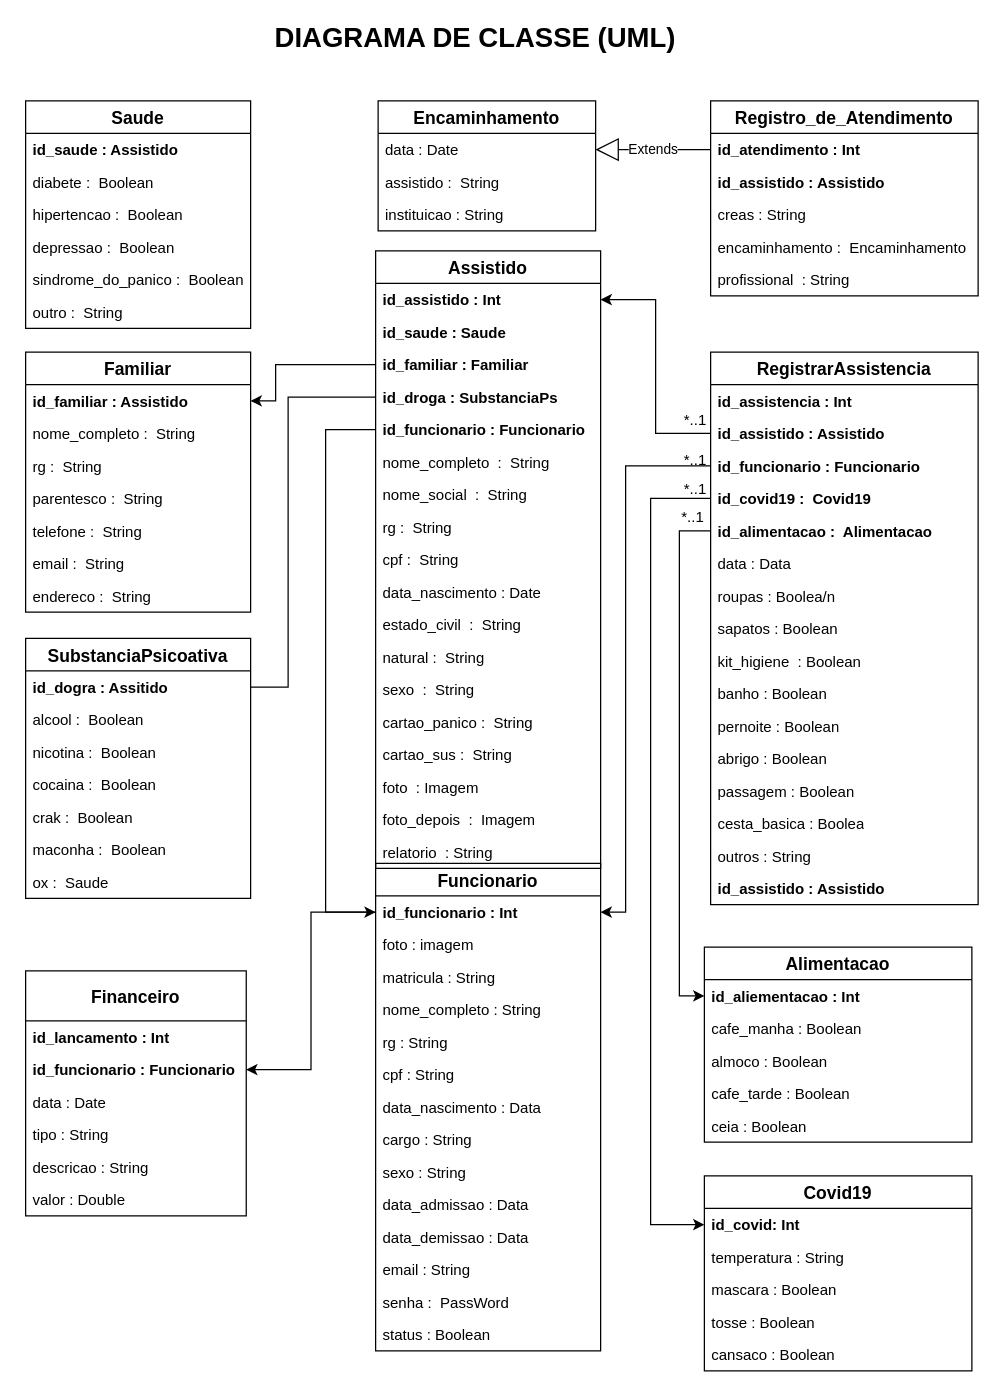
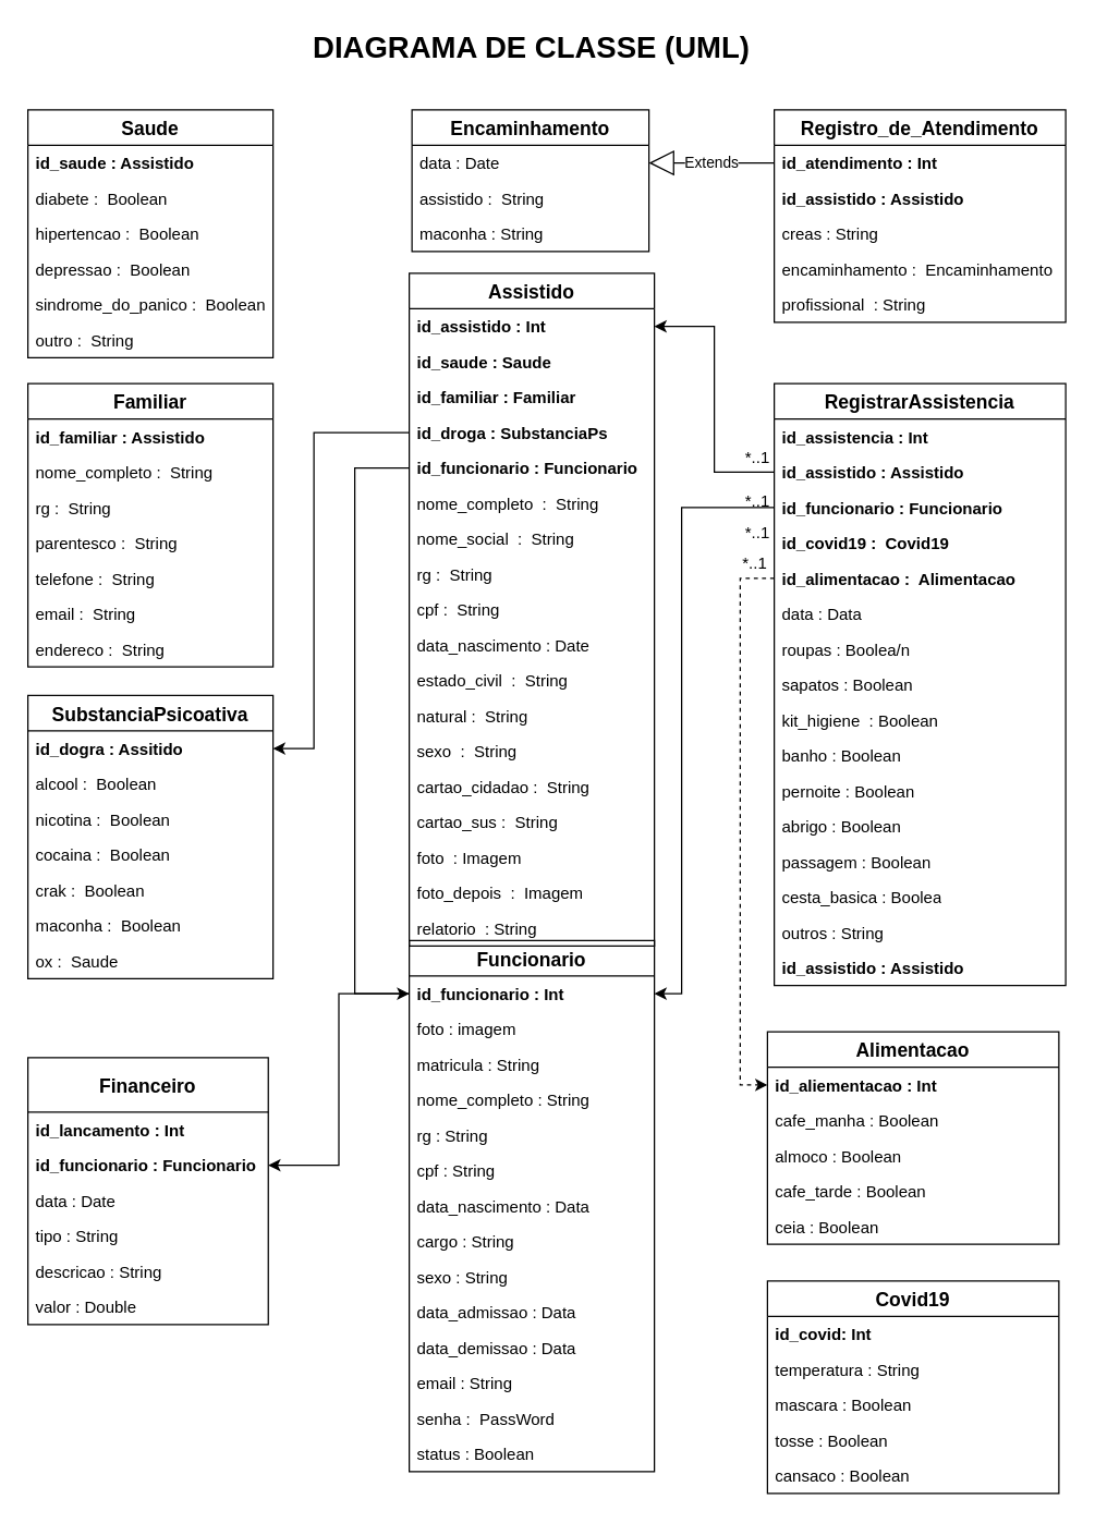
- <mxCell id="82" value="DIAGRAMA DE CLASSE (UML)" style="text;html=1;strokeColor=none;fillColor=none;align=center;verticalAlign=middle;whiteSpace=wrap;rounded=0;fontStyle=1;horizontal=1;fontSize=22;" parent="1" vertex="1"><mxGeometry x="202" y="15" width="356" height="30" as="geometry" /></mxCell>
+ <mxCell id="82" value="DIAGRAMA DE CLASSE (UML)" style="text;html=1;strokeColor=none;fillColor=none;align=center;verticalAlign=middle;whiteSpace=wrap;rounded=0;fontStyle=1;horizontal=1;fontSize=22;" parent="1" vertex="1"><mxGeometry x="212" y="20" width="356" height="30" as="geometry" /></mxCell>
- <mxCell id="105" value="instituicao : String" style="text;strokeColor=none;fillColor=none;align=left;verticalAlign=top;spacingLeft=4;spacingRight=4;overflow=hidden;rotatable=0;points=[[0,0.5],[1,0.5]];portConstraint=eastwest;" parent="102" vertex="1"><mxGeometry y="78" width="174" height="26" as="geometry" /></mxCell>
+ <mxCell id="105" value="maconha : String" style="text;strokeColor=none;fillColor=none;align=left;verticalAlign=top;spacingLeft=4;spacingRight=4;overflow=hidden;rotatable=0;points=[[0,0.5],[1,0.5]];portConstraint=eastwest;" parent="102" vertex="1"><mxGeometry y="78" width="174" height="26" as="geometry" /></mxCell>
- <mxCell id="111" style="edgeStyle=orthogonalEdgeStyle;rounded=0;orthogonalLoop=1;jettySize=auto;html=1;" edge="1" parent="1" source="5" target="22"><mxGeometry relative="1" as="geometry"><Array as="points"><mxPoint x="220" y="291" /><mxPoint x="220" y="320" /></Array></mxGeometry></mxCell>
- <mxCell id="117" style="edgeStyle=orthogonalEdgeStyle;rounded=0;orthogonalLoop=1;jettySize=auto;html=1;endArrow=none;" edge="1" parent="1" source="6" target="62"><mxGeometry relative="1" as="geometry"><Array as="points"><mxPoint x="230" y="317" /><mxPoint x="230" y="549" /></Array></mxGeometry></mxCell>
+ <mxCell id="117" style="edgeStyle=orthogonalEdgeStyle;rounded=0;orthogonalLoop=1;jettySize=auto;html=1;" edge="1" parent="1" source="6" target="62"><mxGeometry relative="1" as="geometry"><Array as="points"><mxPoint x="230" y="317" /><mxPoint x="230" y="549" /></Array></mxGeometry></mxCell>
- <mxCell id="16" value="cartao_panico :  String" style="text;strokeColor=none;fillColor=none;align=left;verticalAlign=top;spacingLeft=4;spacingRight=4;overflow=hidden;rotatable=0;points=[[0,0.5],[1,0.5]];portConstraint=eastwest;whiteSpace=wrap;" parent="2" vertex="1"><mxGeometry y="364" width="180" height="26" as="geometry" /></mxCell>
+ <mxCell id="16" value="cartao_cidadao :  String" style="text;strokeColor=none;fillColor=none;align=left;verticalAlign=top;spacingLeft=4;spacingRight=4;overflow=hidden;rotatable=0;points=[[0,0.5],[1,0.5]];portConstraint=eastwest;whiteSpace=wrap;" parent="2" vertex="1"><mxGeometry y="364" width="180" height="26" as="geometry" /></mxCell>
- <mxCell id="109" style="edgeStyle=orthogonalEdgeStyle;rounded=0;orthogonalLoop=1;jettySize=auto;html=1;entryX=0;entryY=0.5;entryDx=0;entryDy=0;" edge="1" parent="1" source="49" target="91"><mxGeometry relative="1" as="geometry" /></mxCell>
+ <mxCell id="109" style="edgeStyle=orthogonalEdgeStyle;rounded=0;orthogonalLoop=1;jettySize=auto;html=1;entryX=0;entryY=0.5;entryDx=0;entryDy=0;dashed=1;" edge="1" parent="1" source="49" target="91"><mxGeometry relative="1" as="geometry" /></mxCell>
- <mxCell id="108" style="edgeStyle=orthogonalEdgeStyle;rounded=0;orthogonalLoop=1;jettySize=auto;html=1;entryX=0;entryY=0.5;entryDx=0;entryDy=0;" edge="1" parent="1" source="48" target="97"><mxGeometry relative="1" as="geometry"><Array as="points"><mxPoint x="520" y="398" /><mxPoint x="520" y="979" /></Array></mxGeometry></mxCell>
